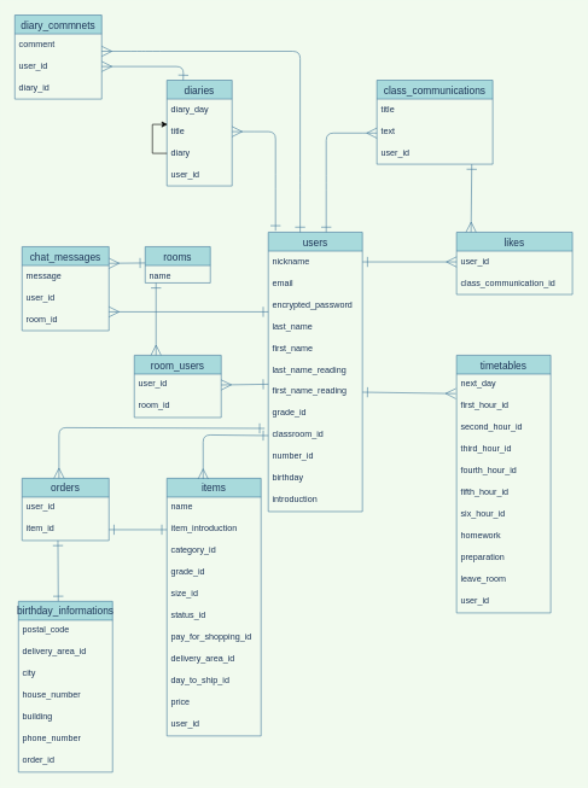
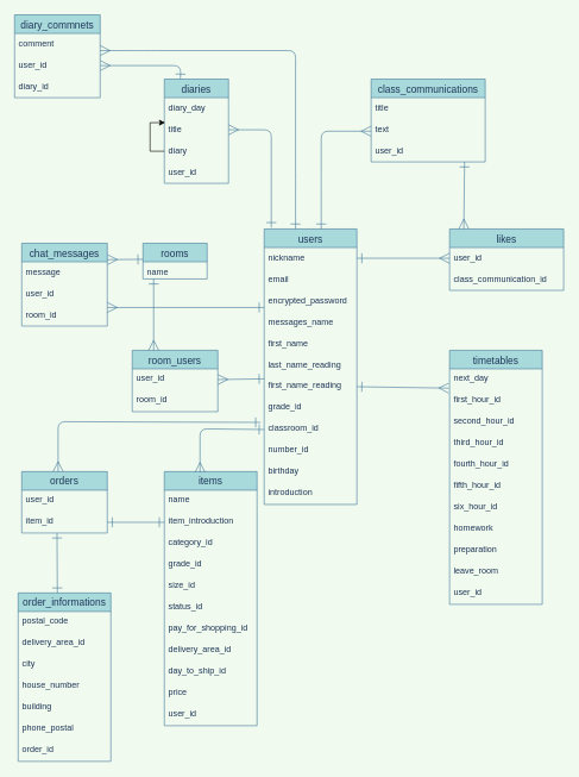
- <mxCell id="6" value="last_name" style="text;strokeColor=none;fillColor=none;spacingLeft=4;spacingRight=4;overflow=hidden;rotatable=0;points=[[0,0.5],[1,0.5]];portConstraint=eastwest;fontSize=12;fontColor=#1D3557;" parent="2" vertex="1"><mxGeometry y="116" width="130" height="30" as="geometry" /></mxCell>
+ <mxCell id="6" value="messages_name" style="text;strokeColor=none;fillColor=none;spacingLeft=4;spacingRight=4;overflow=hidden;rotatable=0;points=[[0,0.5],[1,0.5]];portConstraint=eastwest;fontSize=12;fontColor=#1D3557;" parent="2" vertex="1"><mxGeometry y="116" width="130" height="30" as="geometry" /></mxCell>
- <mxCell id="49" value="birthday_informations" style="swimlane;fontStyle=0;childLayout=stackLayout;horizontal=1;startSize=26;horizontalStack=0;resizeParent=1;resizeParentMax=0;resizeLast=0;collapsible=1;marginBottom=0;align=center;fontSize=14;fillColor=#A8DADC;strokeColor=#457B9D;fontColor=#1D3557;" parent="1" vertex="1"><mxGeometry x="25" y="830" width="130" height="236" as="geometry" /></mxCell>
+ <mxCell id="49" value="order_informations" style="swimlane;fontStyle=0;childLayout=stackLayout;horizontal=1;startSize=26;horizontalStack=0;resizeParent=1;resizeParentMax=0;resizeLast=0;collapsible=1;marginBottom=0;align=center;fontSize=14;fillColor=#A8DADC;strokeColor=#457B9D;fontColor=#1D3557;" parent="1" vertex="1"><mxGeometry x="25" y="830" width="130" height="236" as="geometry" /></mxCell>
- <mxCell id="55" value="phone_number" style="text;strokeColor=none;fillColor=none;spacingLeft=4;spacingRight=4;overflow=hidden;rotatable=0;points=[[0,0.5],[1,0.5]];portConstraint=eastwest;fontSize=12;fontColor=#1D3557;" parent="49" vertex="1"><mxGeometry y="176" width="130" height="30" as="geometry" /></mxCell>
+ <mxCell id="55" value="phone_postal" style="text;strokeColor=none;fillColor=none;spacingLeft=4;spacingRight=4;overflow=hidden;rotatable=0;points=[[0,0.5],[1,0.5]];portConstraint=eastwest;fontSize=12;fontColor=#1D3557;" parent="49" vertex="1"><mxGeometry y="176" width="130" height="30" as="geometry" /></mxCell>
